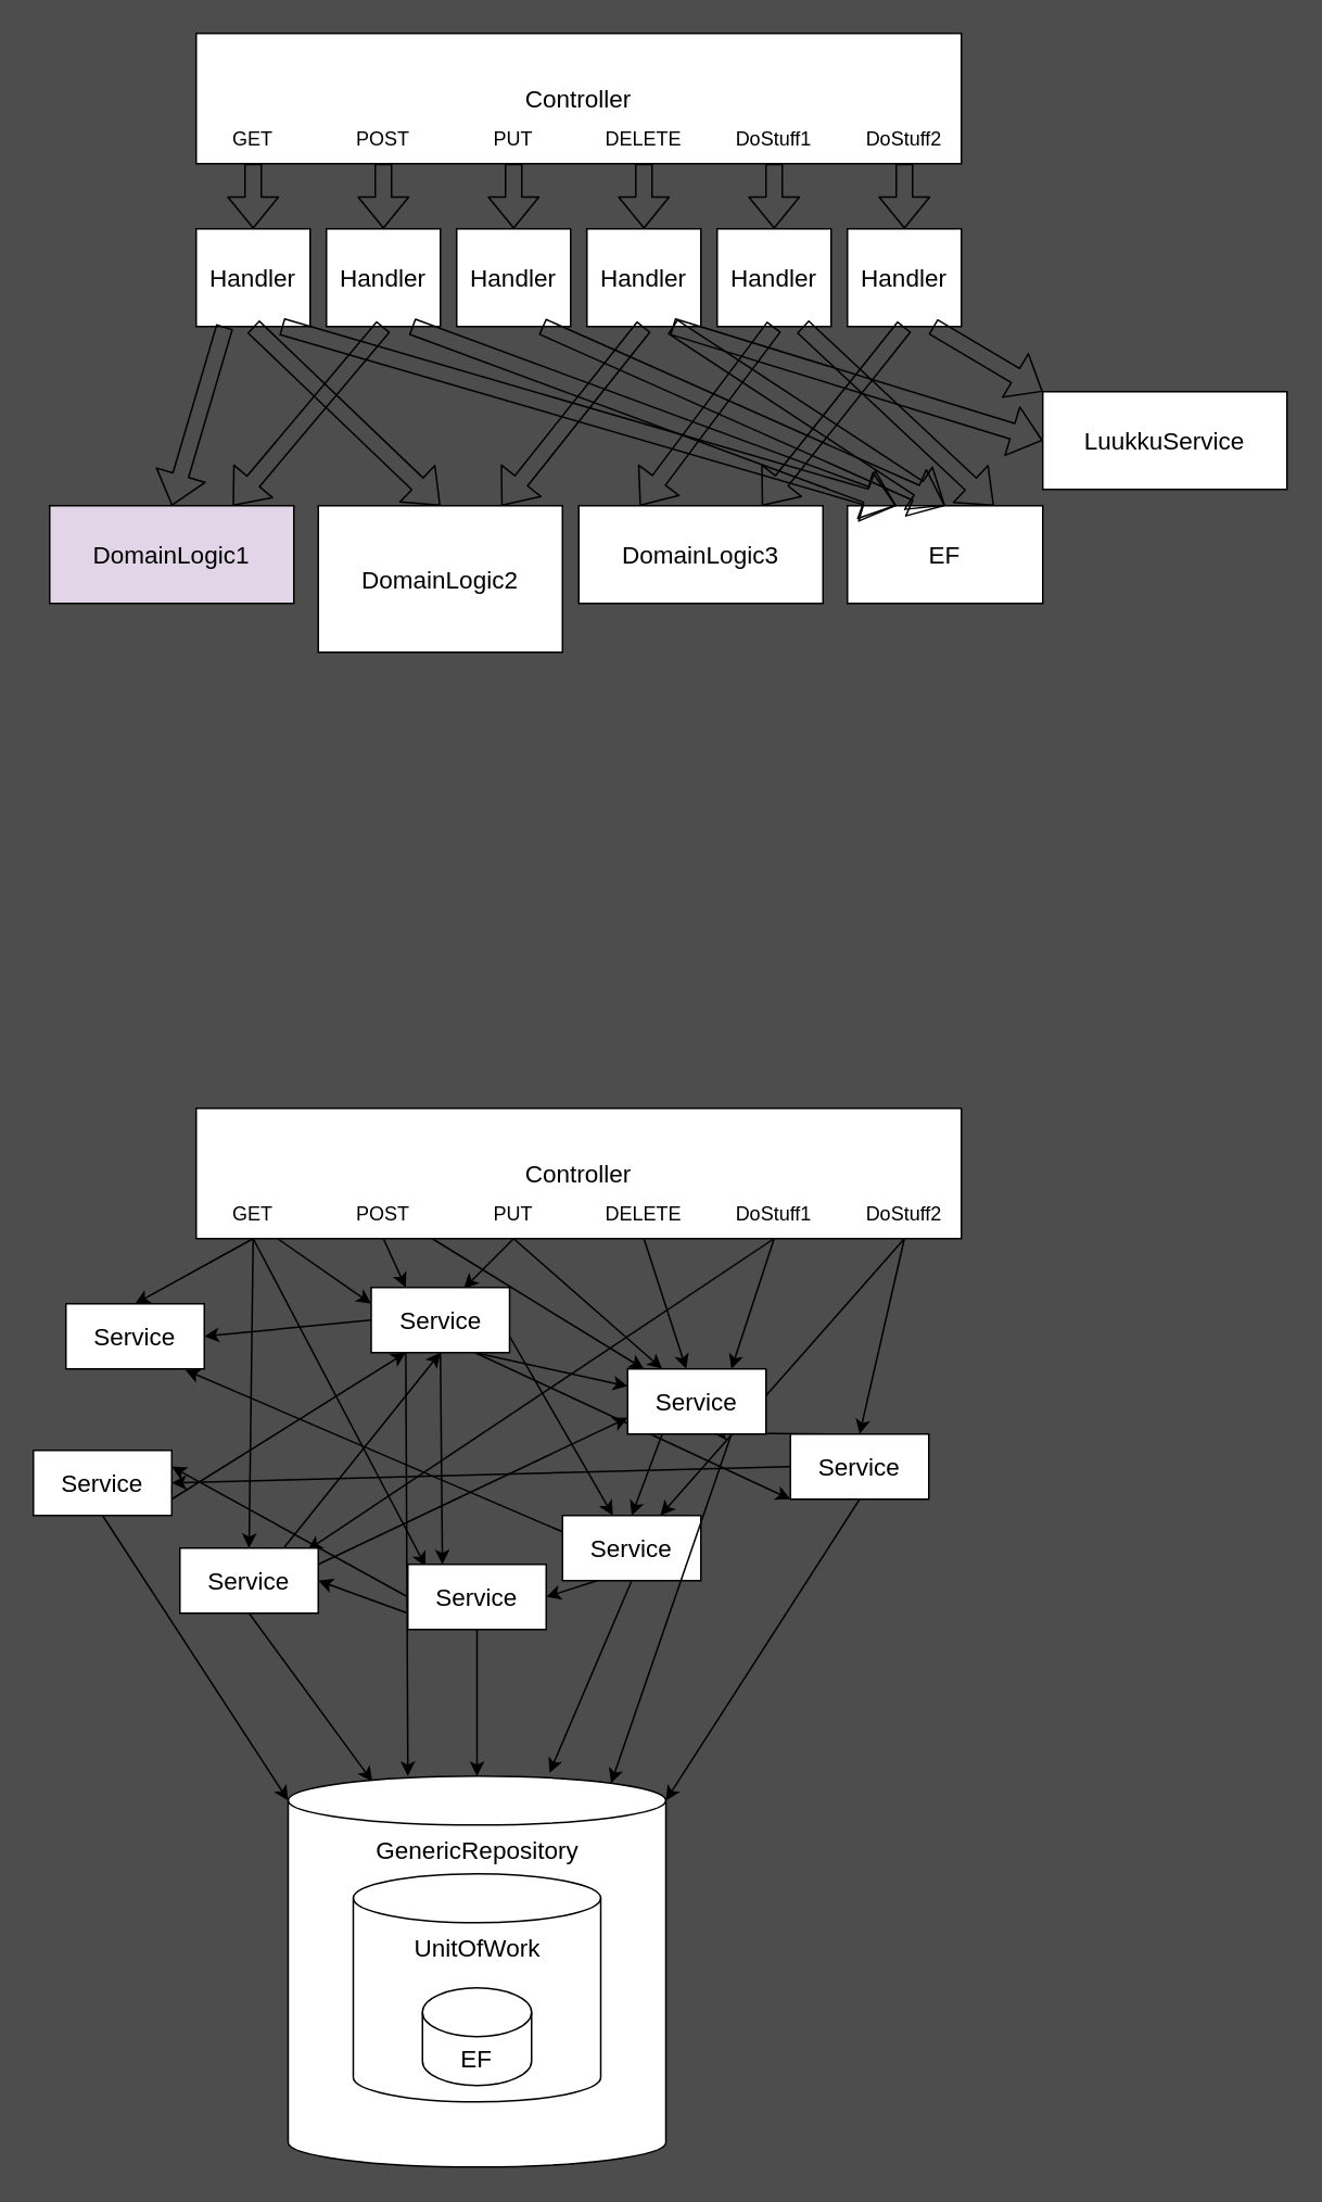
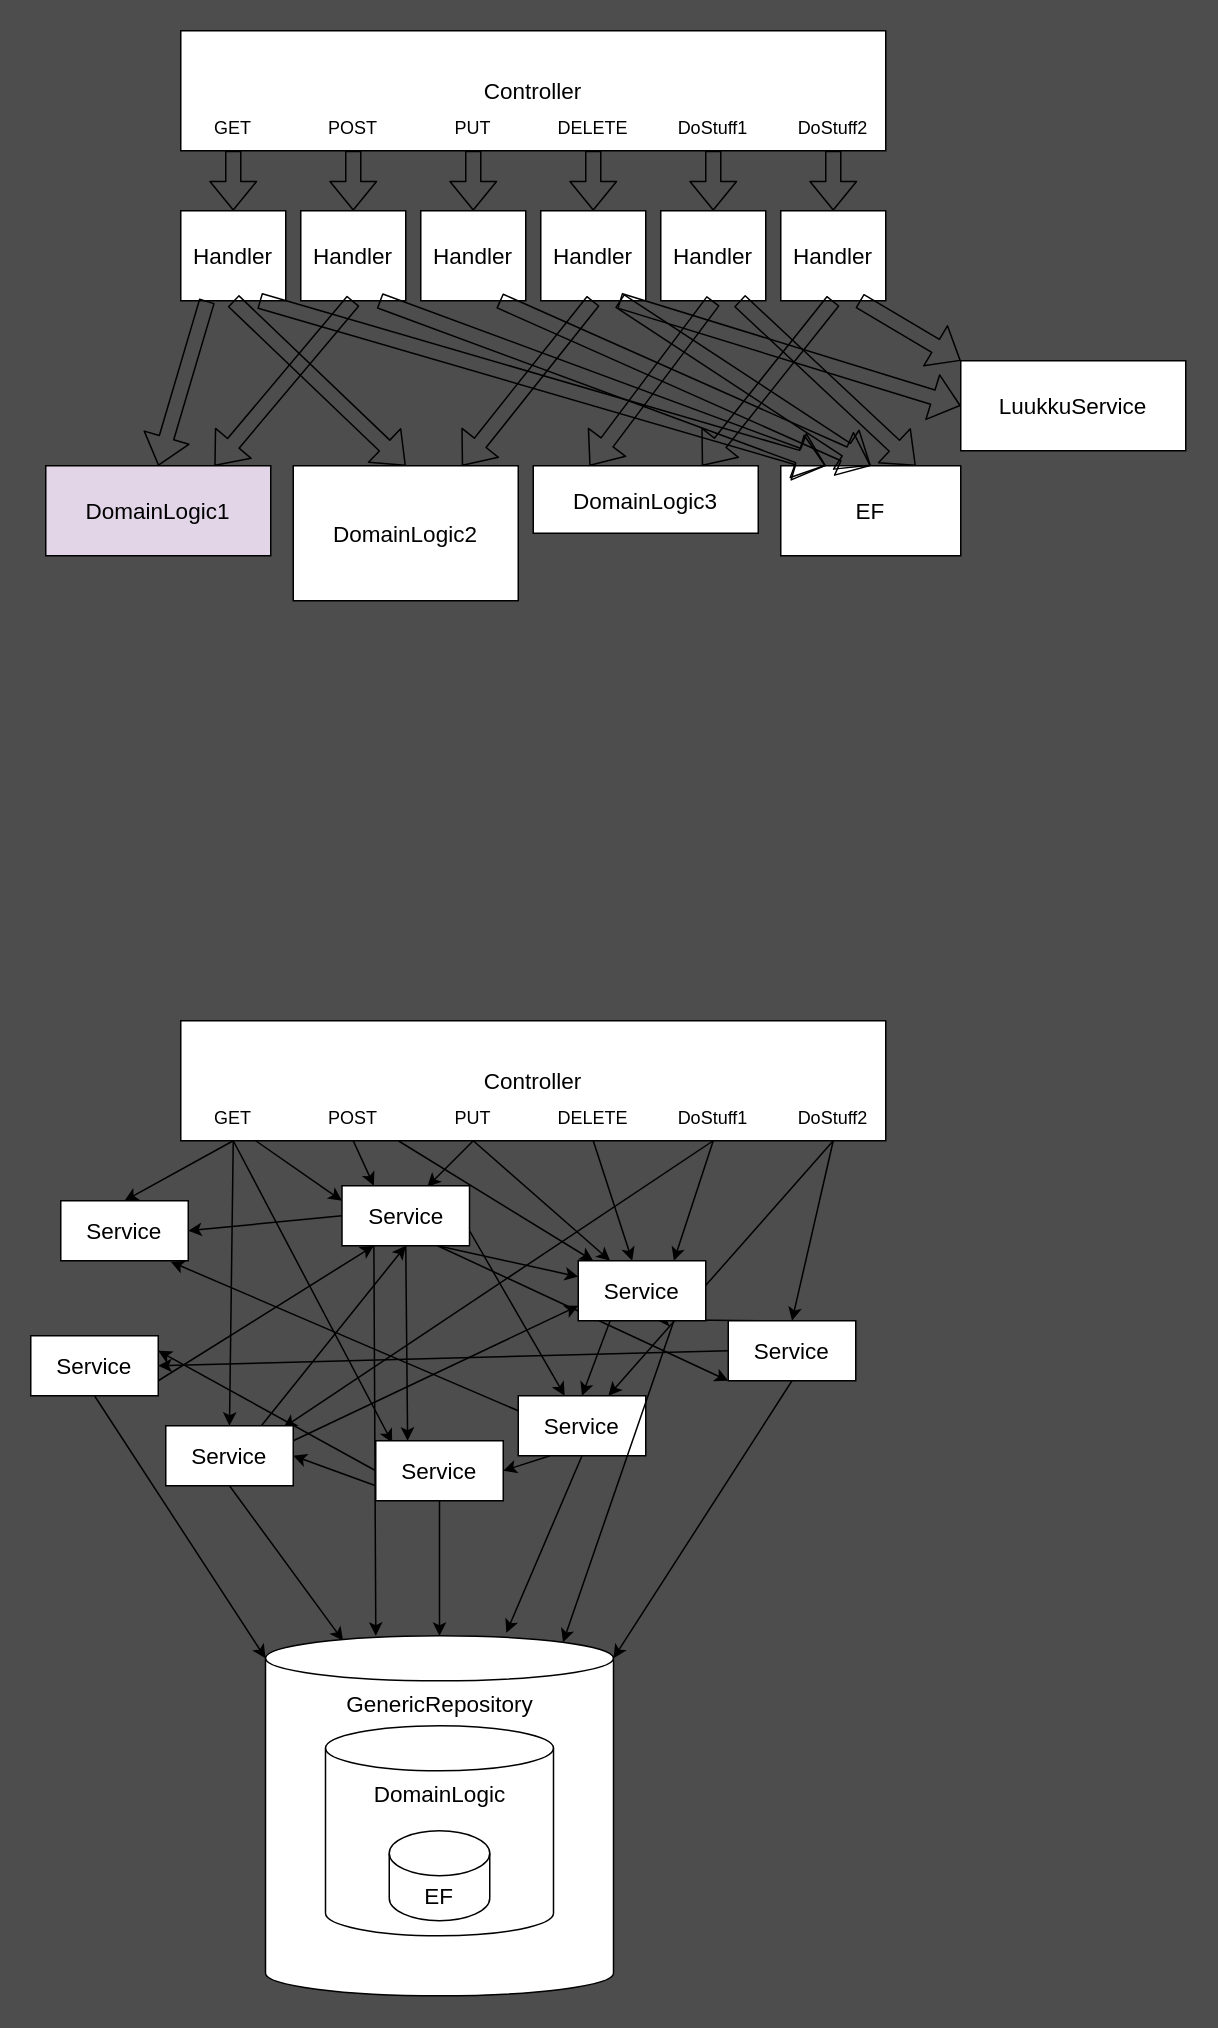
- <mxCell id="23" value="DomainLogic3" style="rounded=0;whiteSpace=wrap;html=1;fontSize=15;" parent="1" vertex="1"><mxGeometry x="355" y="310" width="150" height="60" as="geometry" /></mxCell>
+ <mxCell id="23" value="DomainLogic3" style="rounded=0;whiteSpace=wrap;html=1;fontSize=15;" parent="1" vertex="1"><mxGeometry x="355" y="310" width="150" height="45" as="geometry" /></mxCell>
- <mxCell id="90" value="UnitOfWork" style="shape=cylinder3;whiteSpace=wrap;html=1;boundedLbl=1;backgroundOutline=1;size=15;fontSize=15;verticalAlign=top;" parent="1" vertex="1"><mxGeometry x="216.5" y="1150" width="152" height="140" as="geometry" /></mxCell>
+ <mxCell id="90" value="DomainLogic" style="shape=cylinder3;whiteSpace=wrap;html=1;boundedLbl=1;backgroundOutline=1;size=15;fontSize=15;verticalAlign=top;" parent="1" vertex="1"><mxGeometry x="216.5" y="1150" width="152" height="140" as="geometry" /></mxCell>
